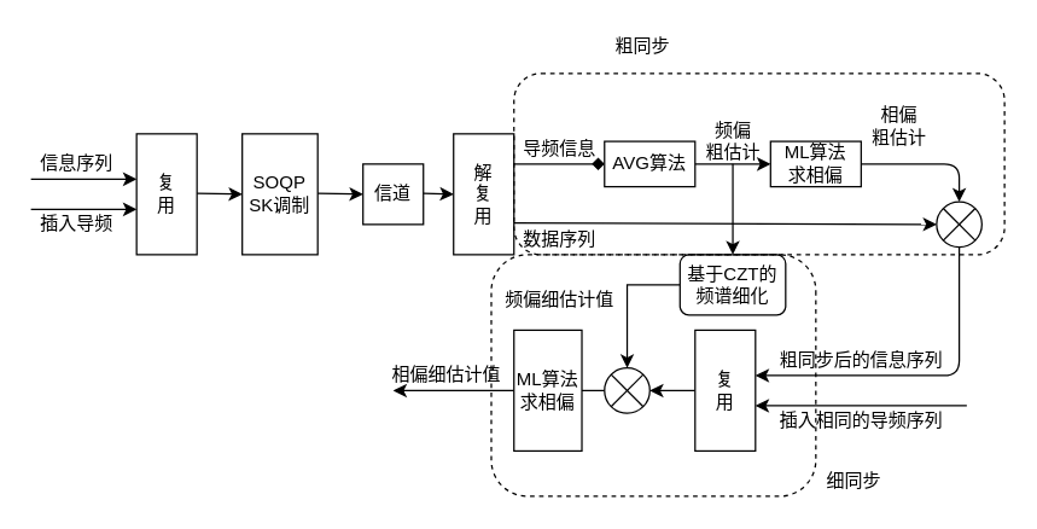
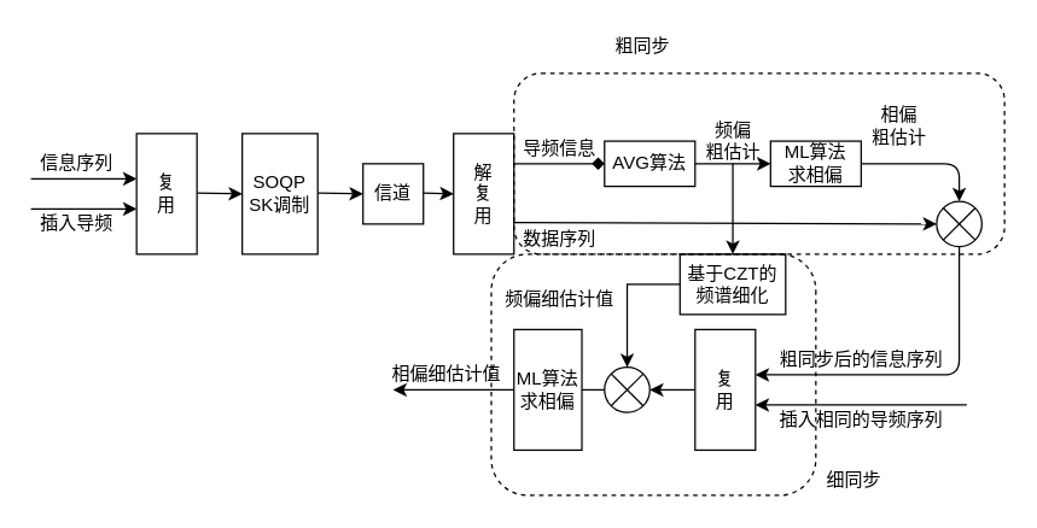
- <mxCell id="28" value="基于CZT的频谱细化" style="whiteSpace=wrap;html=1;rounded=1;" vertex="1" parent="1"><mxGeometry x="450" y="168" width="70" height="40" as="geometry" /></mxCell>
+ <mxCell id="28" value="基于CZT的频谱细化" style="rounded=0;whiteSpace=wrap;html=1;" vertex="1" parent="1"><mxGeometry x="450" y="168" width="70" height="40" as="geometry" /></mxCell>
